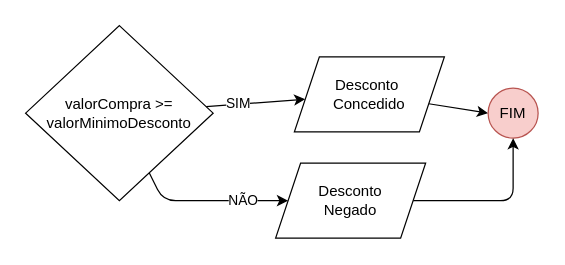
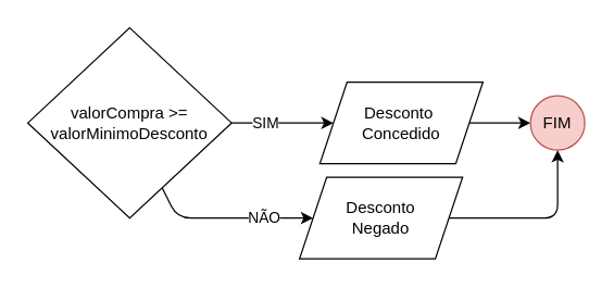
- <mxCell id="8" value="Desconto&amp;nbsp;&lt;div&gt;Concedido&lt;/div&gt;" style="shape=parallelogram;perimeter=parallelogramPerimeter;whiteSpace=wrap;html=1;fixedSize=1;" vertex="1" parent="1"><mxGeometry x="235" y="45" width="120" height="60" as="geometry" /></mxCell>
+ <mxCell id="8" value="Desconto&amp;nbsp;&lt;div&gt;Concedido&lt;/div&gt;" style="shape=parallelogram;perimeter=parallelogramPerimeter;whiteSpace=wrap;html=1;fixedSize=1;" vertex="1" parent="1"><mxGeometry x="235" y="60" width="120" height="60" as="geometry" /></mxCell>
